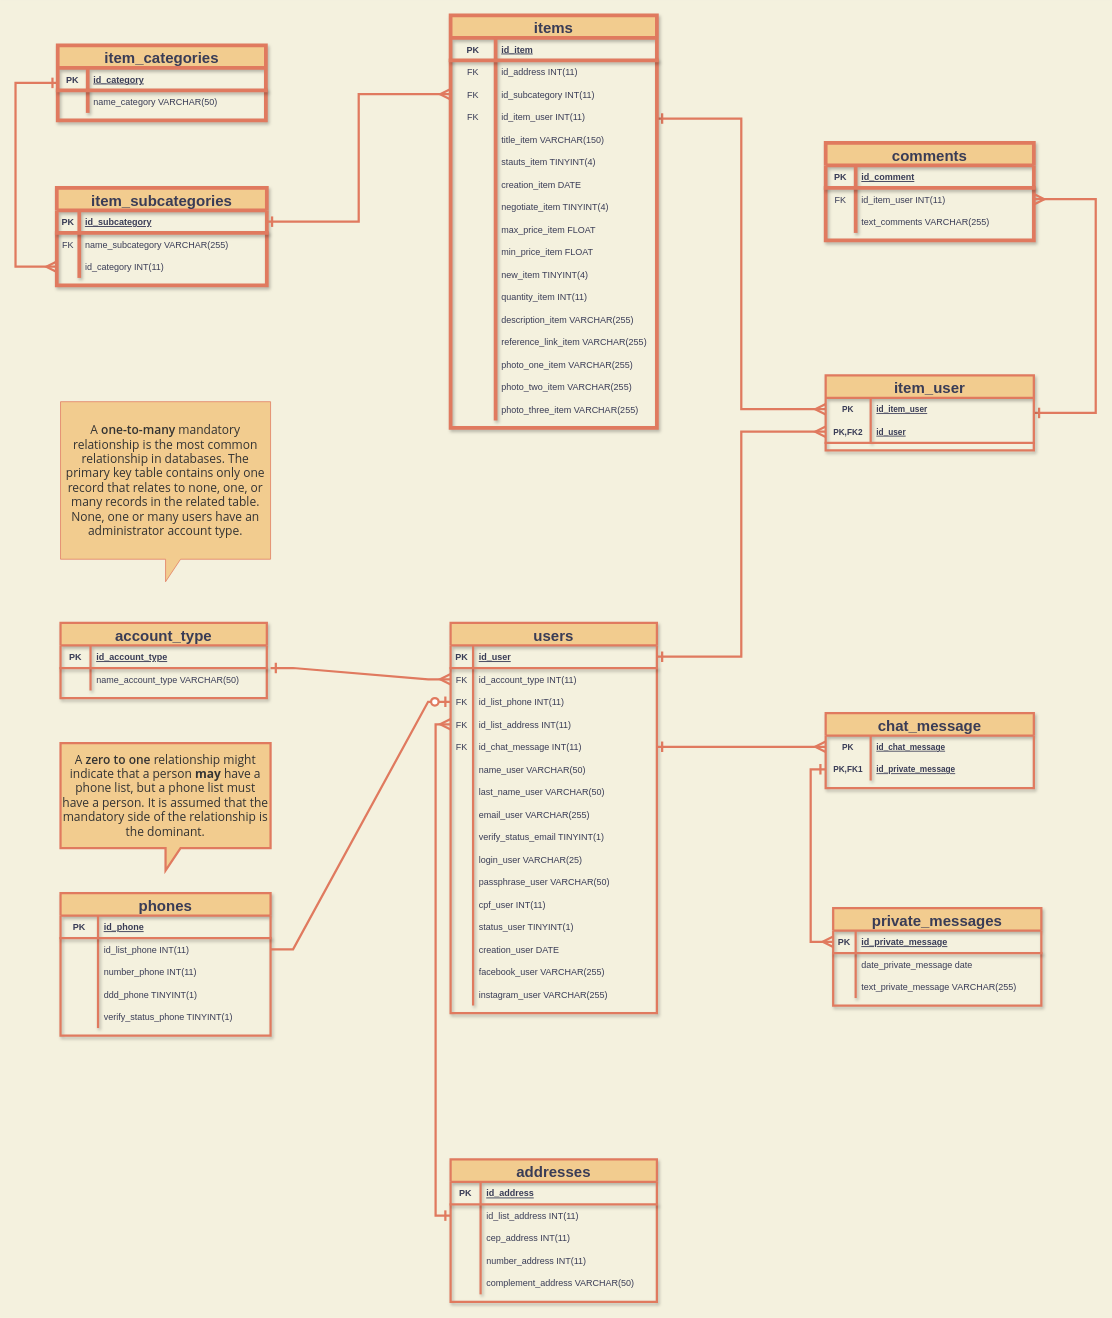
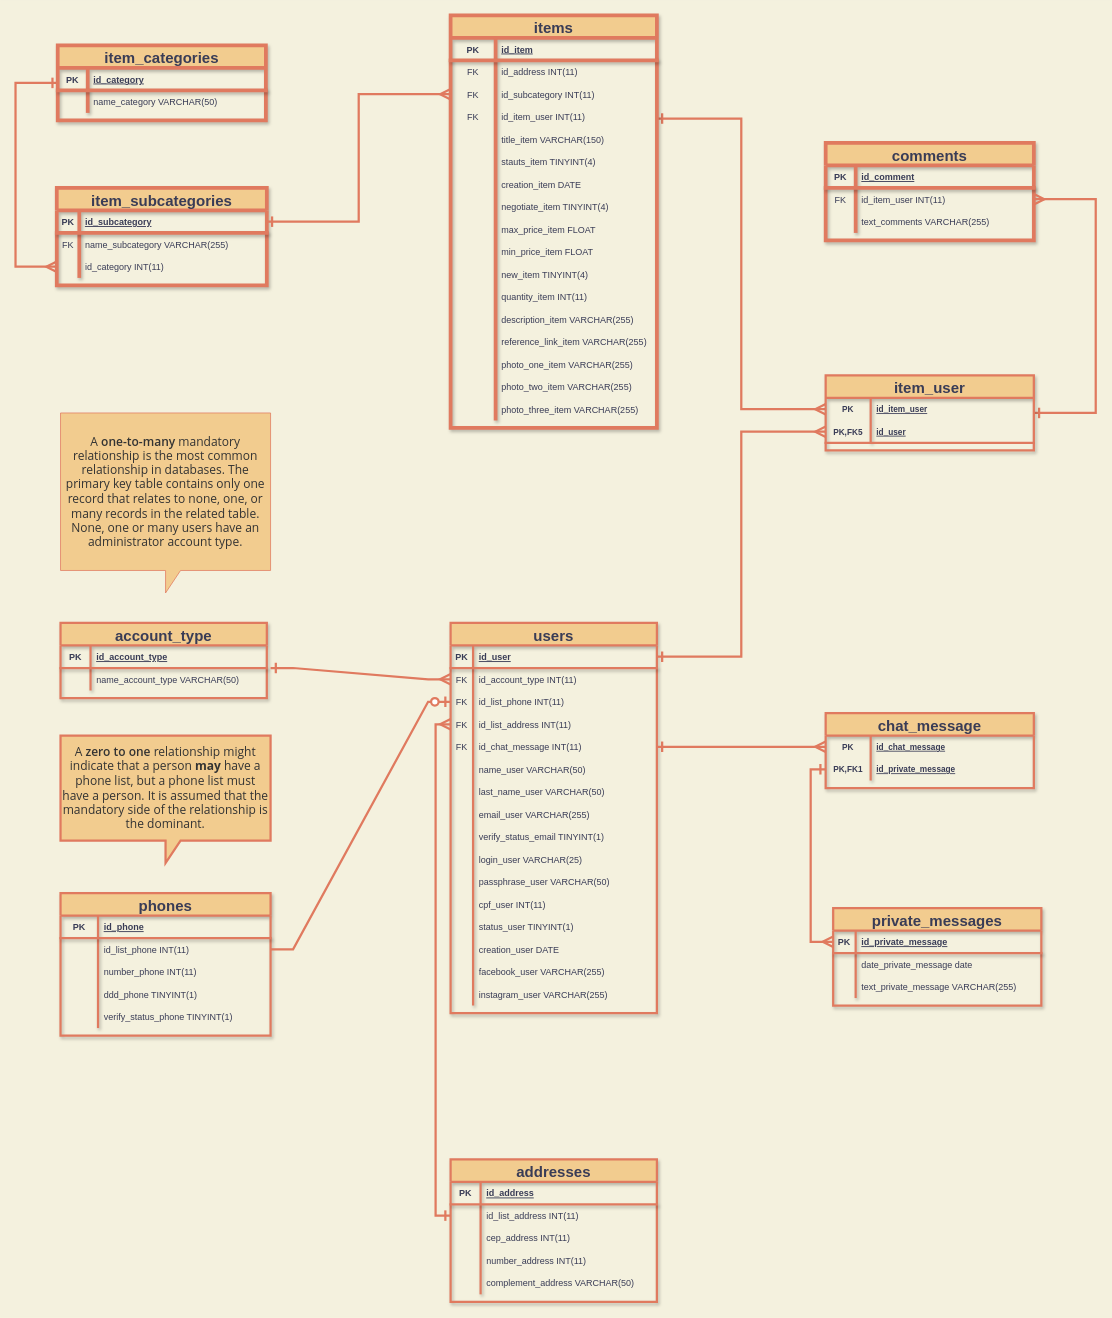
- <mxCell id="192" value="PK,FK2" style="shape=partialRectangle;connectable=0;fillColor=none;top=0;left=0;bottom=0;right=0;fontStyle=1;overflow=hidden;rounded=0;sketch=0;fontFamily=Helvetica;fontSize=11;fontColor=#393C56;strokeColor=#E07A5F;strokeWidth=3;" vertex="1" parent="191"><mxGeometry width="60" height="30" as="geometry"><mxRectangle width="60" height="30" as="alternateBounds" /></mxGeometry></mxCell>
+ <mxCell id="192" value="PK,FK5" style="shape=partialRectangle;connectable=0;fillColor=none;top=0;left=0;bottom=0;right=0;fontStyle=1;overflow=hidden;rounded=0;sketch=0;fontFamily=Helvetica;fontSize=11;fontColor=#393C56;strokeColor=#E07A5F;strokeWidth=3;" vertex="1" parent="191"><mxGeometry width="60" height="30" as="geometry"><mxRectangle width="60" height="30" as="alternateBounds" /></mxGeometry></mxCell>
- <mxCell id="184" value="&lt;span style=&quot;color: rgb(51, 51, 51); font-family: &amp;quot;Open Sans&amp;quot;, arial, helvetica, sans-serif; font-size: 16px; text-align: left;&quot;&gt;A&amp;nbsp;&lt;/span&gt;&lt;span style=&quot;font-weight: 600; color: rgb(51, 51, 51); font-family: &amp;quot;Open Sans&amp;quot;, arial, helvetica, sans-serif; font-size: 16px; text-align: left;&quot; class=&quot;ph b&quot;&gt;one-to-many&lt;/span&gt;&lt;span style=&quot;color: rgb(51, 51, 51); font-family: &amp;quot;Open Sans&amp;quot;, arial, helvetica, sans-serif; font-size: 16px; text-align: left;&quot;&gt;&amp;nbsp;mandatory relationship is the most common relationship in databases. The primary key table contains only one record that relates to none, one, or many records in the related table. None, one or many users have an administrator account type.&lt;/span&gt;" style="shape=callout;whiteSpace=wrap;html=1;perimeter=calloutPerimeter;rounded=0;sketch=0;fontColor=#393C56;strokeColor=#E07A5F;fillColor=#F2CC8F;" vertex="1" parent="1"><mxGeometry x="80" y="535" width="280" height="240" as="geometry" /></mxCell>
+ <mxCell id="184" value="&lt;span style=&quot;color: rgb(51, 51, 51); font-family: &amp;quot;Open Sans&amp;quot;, arial, helvetica, sans-serif; font-size: 16px; text-align: left;&quot;&gt;A&amp;nbsp;&lt;/span&gt;&lt;span style=&quot;font-weight: 600; color: rgb(51, 51, 51); font-family: &amp;quot;Open Sans&amp;quot;, arial, helvetica, sans-serif; font-size: 16px; text-align: left;&quot; class=&quot;ph b&quot;&gt;one-to-many&lt;/span&gt;&lt;span style=&quot;color: rgb(51, 51, 51); font-family: &amp;quot;Open Sans&amp;quot;, arial, helvetica, sans-serif; font-size: 16px; text-align: left;&quot;&gt;&amp;nbsp;mandatory relationship is the most common relationship in databases. The primary key table contains only one record that relates to none, one, or many records in the related table. None, one or many users have an administrator account type.&lt;/span&gt;" style="shape=callout;whiteSpace=wrap;html=1;perimeter=calloutPerimeter;rounded=0;sketch=0;fontColor=#393C56;strokeColor=#E07A5F;fillColor=#F2CC8F;" vertex="1" parent="1"><mxGeometry x="80" y="550" width="280" height="240" as="geometry" /></mxCell>
- <mxCell id="182" value="&lt;span style=&quot;color: rgb(51, 51, 51); font-family: &amp;quot;Open Sans&amp;quot;, arial, helvetica, sans-serif; font-size: 16px; text-align: left;&quot;&gt;A&amp;nbsp;&lt;/span&gt;&lt;span style=&quot;font-weight: 600; color: rgb(51, 51, 51); font-family: &amp;quot;Open Sans&amp;quot;, arial, helvetica, sans-serif; font-size: 16px; text-align: left;&quot; class=&quot;ph b&quot;&gt;zero to one&lt;/span&gt;&lt;span style=&quot;color: rgb(51, 51, 51); font-family: &amp;quot;Open Sans&amp;quot;, arial, helvetica, sans-serif; font-size: 16px; text-align: left;&quot;&gt;&amp;nbsp;relationship might indicate that a person &lt;b&gt;may&lt;/b&gt; have a phone list, but a phone list must have a person. It is assumed that the mandatory side of the relationship is the dominant.&lt;/span&gt;" style="shape=callout;whiteSpace=wrap;html=1;perimeter=calloutPerimeter;rounded=0;fontColor=#393C56;strokeColor=#E07A5F;fillColor=#F2CC8F;strokeWidth=3;" vertex="1" parent="1"><mxGeometry x="80" y="990" width="280" height="170" as="geometry" /></mxCell>
+ <mxCell id="182" value="&lt;span style=&quot;color: rgb(51, 51, 51); font-family: &amp;quot;Open Sans&amp;quot;, arial, helvetica, sans-serif; font-size: 16px; text-align: left;&quot;&gt;A&amp;nbsp;&lt;/span&gt;&lt;span style=&quot;font-weight: 600; color: rgb(51, 51, 51); font-family: &amp;quot;Open Sans&amp;quot;, arial, helvetica, sans-serif; font-size: 16px; text-align: left;&quot; class=&quot;ph b&quot;&gt;zero to one&lt;/span&gt;&lt;span style=&quot;color: rgb(51, 51, 51); font-family: &amp;quot;Open Sans&amp;quot;, arial, helvetica, sans-serif; font-size: 16px; text-align: left;&quot;&gt;&amp;nbsp;relationship might indicate that a person &lt;b&gt;may&lt;/b&gt; have a phone list, but a phone list must have a person. It is assumed that the mandatory side of the relationship is the dominant.&lt;/span&gt;" style="shape=callout;whiteSpace=wrap;html=1;perimeter=calloutPerimeter;rounded=0;fontColor=#393C56;strokeColor=#E07A5F;fillColor=#F2CC8F;strokeWidth=3;" vertex="1" parent="1"><mxGeometry x="80" y="980" width="280" height="170" as="geometry" /></mxCell>
